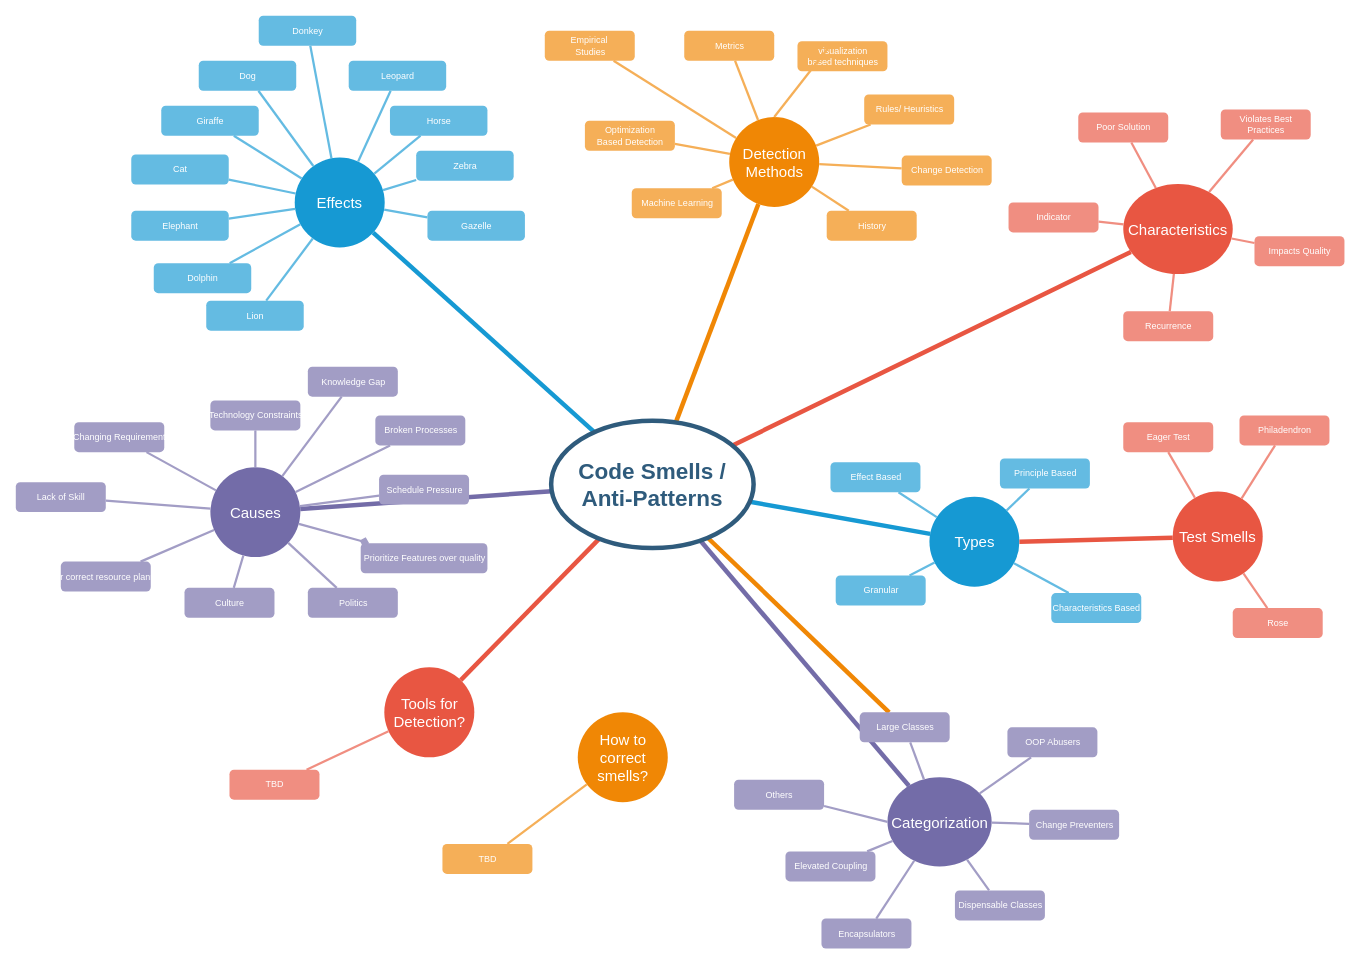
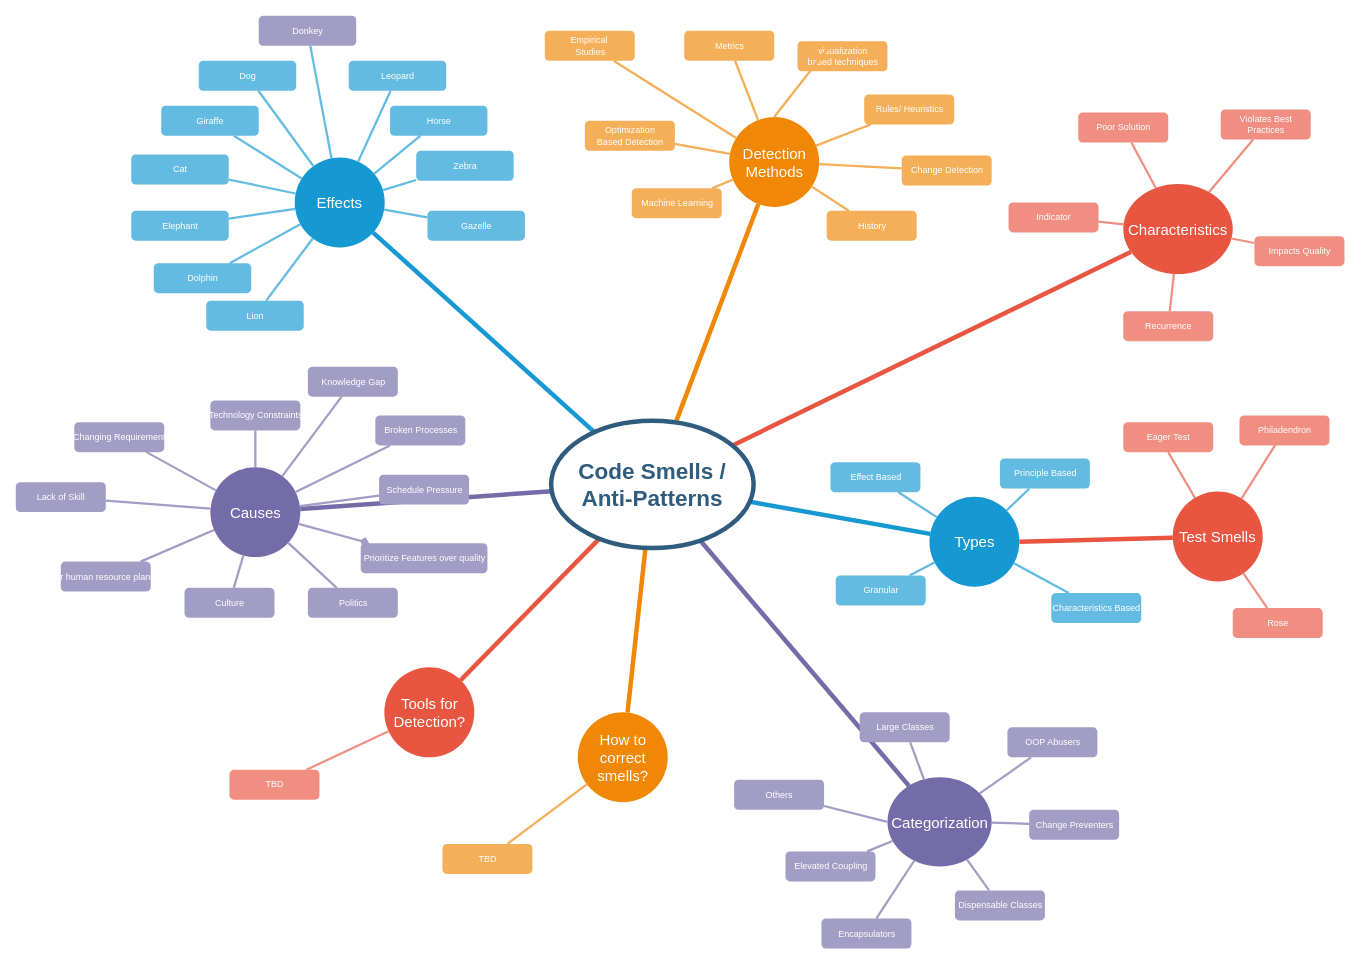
- <mxCell id="23" value="Donkey" style="rounded=1;fillColor=#64BBE2;strokeColor=none;strokeWidth=3;shadow=0;html=1;fontColor=#FFFFFF;" parent="1" vertex="1"><mxGeometry x="344" y="20.5" width="130" height="40" as="geometry" /></mxCell>
+ <mxCell id="23" value="Donkey" style="rounded=1;fillColor=#a29dc5;strokeColor=none;strokeWidth=3;shadow=0;html=1;fontColor=#FFFFFF;" parent="1" vertex="1"><mxGeometry x="344" y="20.5" width="130" height="40" as="geometry" /></mxCell>
- <mxCell id="93" value="Poor correct resource planning" style="rounded=1;fillColor=#a29dc5;strokeColor=none;strokeWidth=3;shadow=0;html=1;fontColor=#FFFFFF;" parent="1" vertex="1"><mxGeometry x="80" y="748.5" width="120" height="40" as="geometry" /></mxCell>
+ <mxCell id="93" value="Poor human resource planning" style="rounded=1;fillColor=#a29dc5;strokeColor=none;strokeWidth=3;shadow=0;html=1;fontColor=#FFFFFF;" parent="1" vertex="1"><mxGeometry x="80" y="748.5" width="120" height="40" as="geometry" /></mxCell>
- <mxCell id="16" value="" style="edgeStyle=none;endArrow=none;strokeWidth=6;strokeColor=#F08705;html=1;" parent="1" source="82" target="67" edge="1"><mxGeometry x="181" y="226.5" width="100" height="100" as="geometry"><mxPoint x="-46" y="210.5" as="sourcePoint" /><mxPoint x="54" y="110.5" as="targetPoint" /></mxGeometry></mxCell>
+ <mxCell id="16" value="" style="edgeStyle=none;endArrow=none;strokeWidth=6;strokeColor=#F08705;html=1;" parent="1" source="82" target="7" edge="1"><mxGeometry x="181" y="226.5" width="100" height="100" as="geometry"><mxPoint x="-46" y="210.5" as="sourcePoint" /><mxPoint x="54" y="110.5" as="targetPoint" /></mxGeometry></mxCell>
